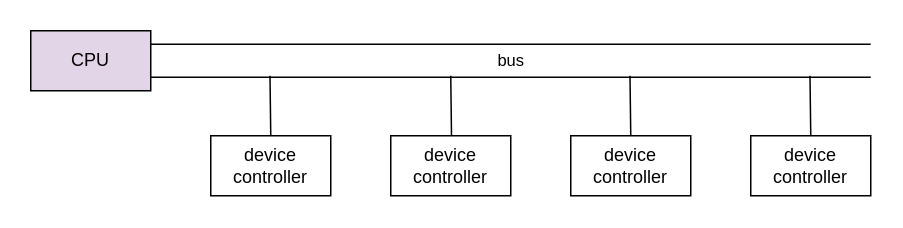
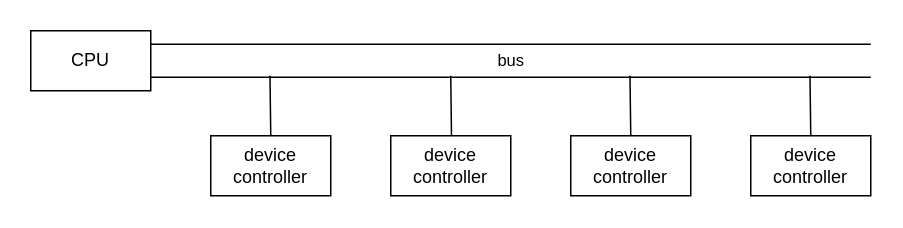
- <mxCell id="2" value="CPU" style="rounded=0;whiteSpace=wrap;html=1;fillColor=#e1d5e7;" parent="1" vertex="1"><mxGeometry x="20" y="20" width="80" height="40" as="geometry" /></mxCell>
+ <mxCell id="2" value="CPU" style="rounded=0;whiteSpace=wrap;html=1;" parent="1" vertex="1"><mxGeometry x="20" y="20" width="80" height="40" as="geometry" /></mxCell>
